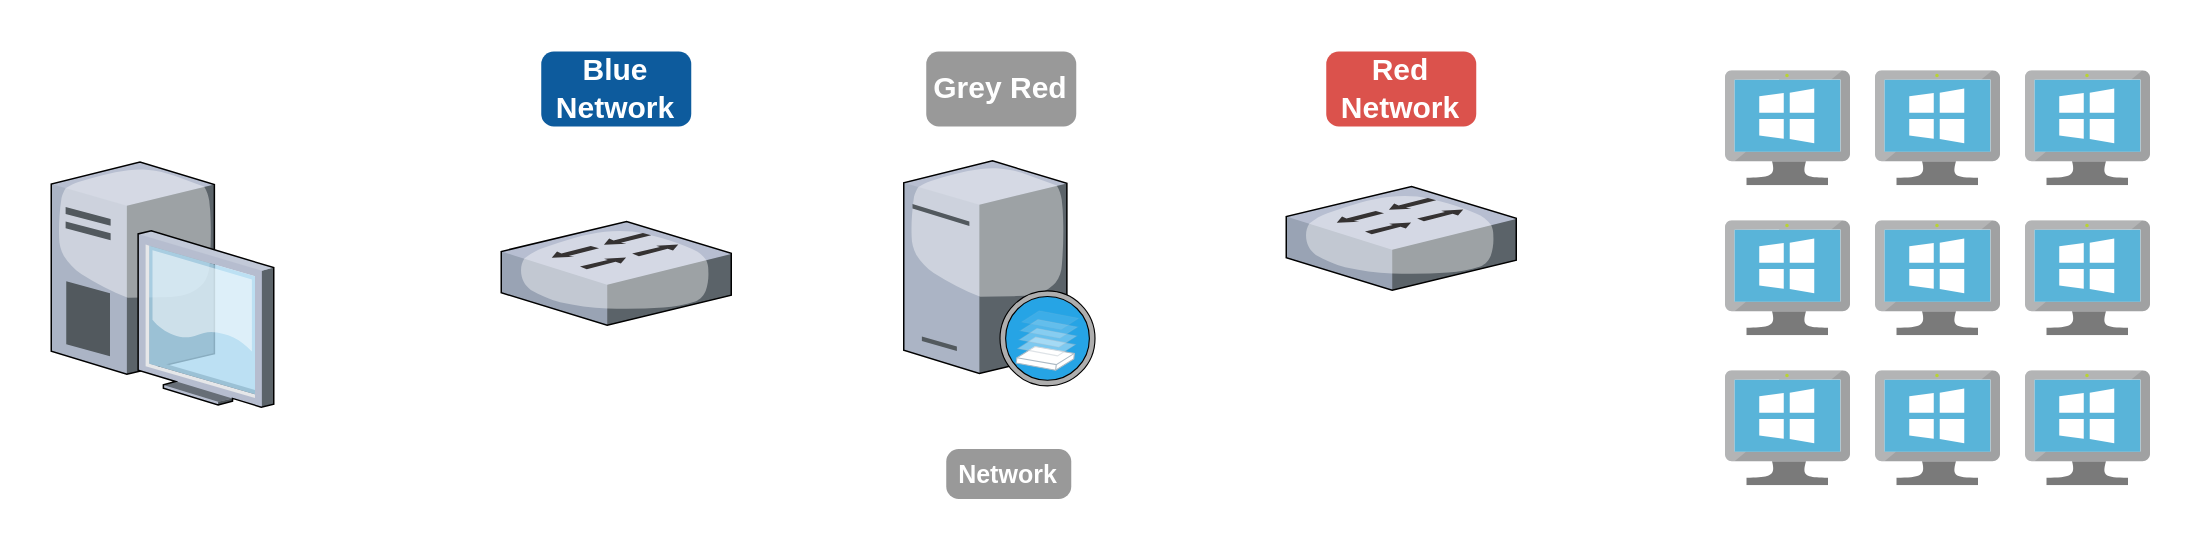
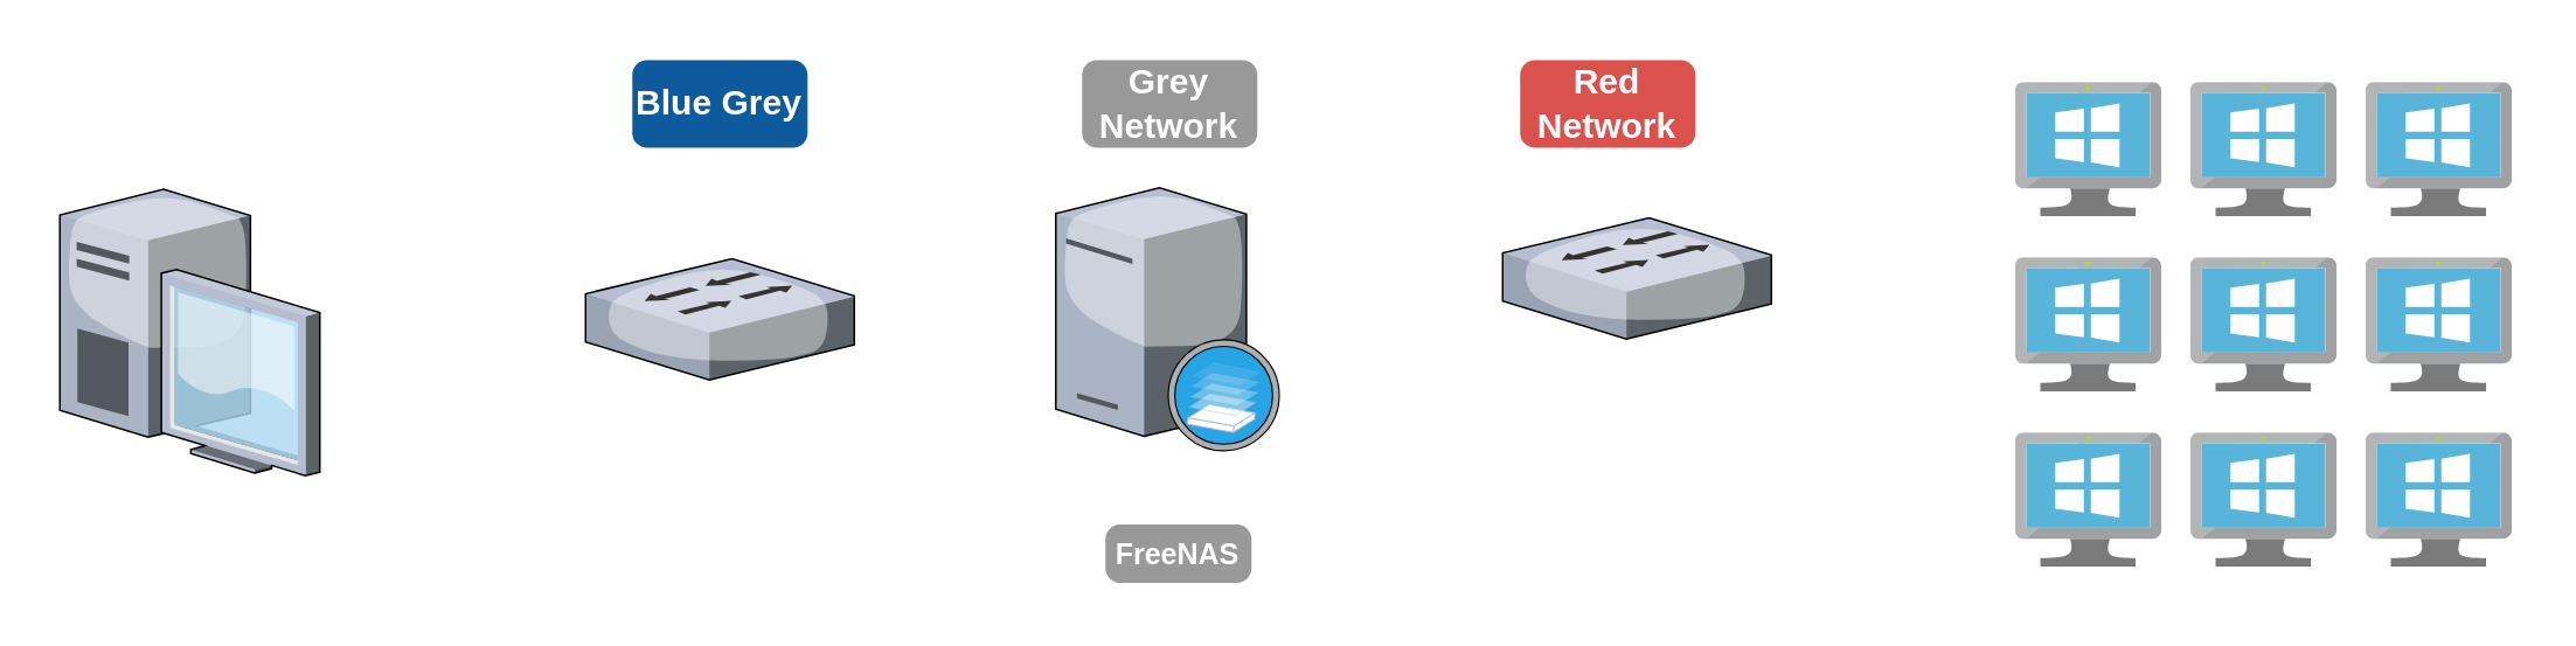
- <mxCell id="15" value="Blue Network" style="html=1;shadow=0;dashed=0;shape=mxgraph.bootstrap.rrect;align=center;rSize=5;strokeColor=none;fillColor=#0D5B9D;fontColor=#ffffff;fontStyle=1;whiteSpace=wrap;" vertex="1" parent="1"><mxGeometry x="216" y="20" width="60" height="30" as="geometry" /></mxCell>
+ <mxCell id="15" value="Blue Grey" style="html=1;shadow=0;dashed=0;shape=mxgraph.bootstrap.rrect;align=center;rSize=5;strokeColor=none;fillColor=#0D5B9D;fontColor=#ffffff;fontStyle=1;whiteSpace=wrap;" vertex="1" parent="1"><mxGeometry x="216" y="20" width="60" height="30" as="geometry" /></mxCell>
- <mxCell id="18" value="Grey Red" style="html=1;shadow=0;dashed=0;shape=mxgraph.bootstrap.rrect;align=center;rSize=5;strokeColor=none;fillColor=#999999;fontColor=#ffffff;fontStyle=1;whiteSpace=wrap;" vertex="1" parent="1"><mxGeometry x="370" y="20" width="60" height="30" as="geometry" /></mxCell>
+ <mxCell id="18" value="Grey Network" style="html=1;shadow=0;dashed=0;shape=mxgraph.bootstrap.rrect;align=center;rSize=5;strokeColor=none;fillColor=#999999;fontColor=#ffffff;fontStyle=1;whiteSpace=wrap;" vertex="1" parent="1"><mxGeometry x="370" y="20" width="60" height="30" as="geometry" /></mxCell>
- <mxCell id="14" value="Red Network" style="html=1;shadow=0;dashed=0;shape=mxgraph.bootstrap.rrect;align=center;rSize=5;strokeColor=none;fillColor=#DB524C;fontColor=#ffffff;fontStyle=1;whiteSpace=wrap;" vertex="1" parent="1"><mxGeometry x="530" y="20" width="60" height="30" as="geometry" /></mxCell>
+ <mxCell id="14" value="Red Network" style="html=1;shadow=0;dashed=0;shape=mxgraph.bootstrap.rrect;align=center;rSize=5;strokeColor=none;fillColor=#DB524C;fontColor=#ffffff;fontStyle=1;whiteSpace=wrap;" vertex="1" parent="1"><mxGeometry x="520" y="20" width="60" height="30" as="geometry" /></mxCell>
- <mxCell id="17" value="Network" style="html=1;shadow=0;dashed=0;shape=mxgraph.bootstrap.rrect;align=center;rSize=5;strokeColor=none;fillColor=#999999;fontColor=#ffffff;fontStyle=1;whiteSpace=wrap;fontSize=10;" vertex="1" parent="1"><mxGeometry x="378" y="179" width="50" height="20" as="geometry" /></mxCell>
+ <mxCell id="17" value="FreeNAS" style="html=1;shadow=0;dashed=0;shape=mxgraph.bootstrap.rrect;align=center;rSize=5;strokeColor=none;fillColor=#999999;fontColor=#ffffff;fontStyle=1;whiteSpace=wrap;fontSize=10;" vertex="1" parent="1"><mxGeometry x="378" y="179" width="50" height="20" as="geometry" /></mxCell>
